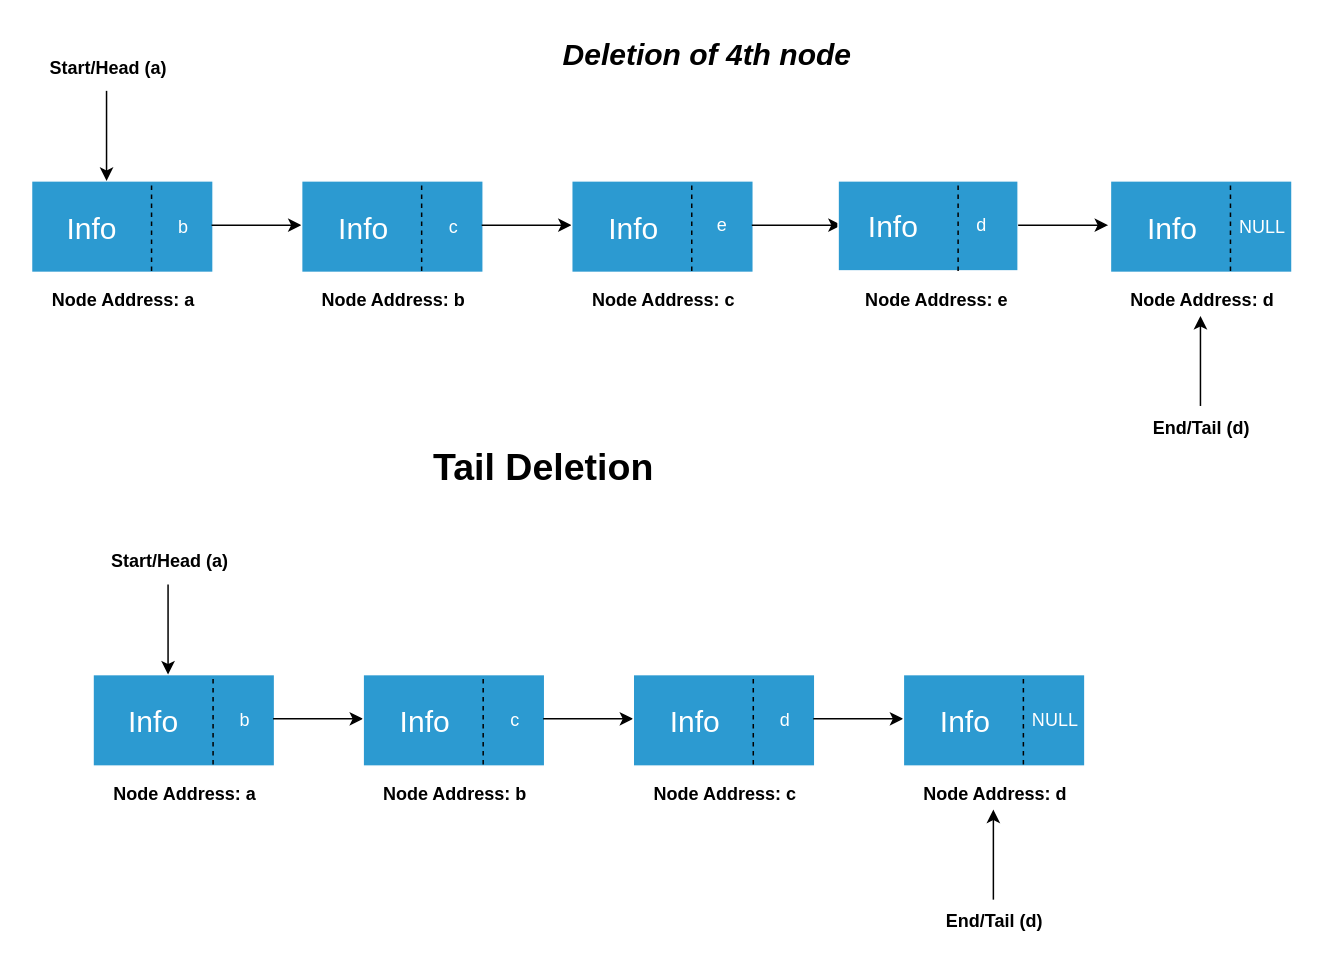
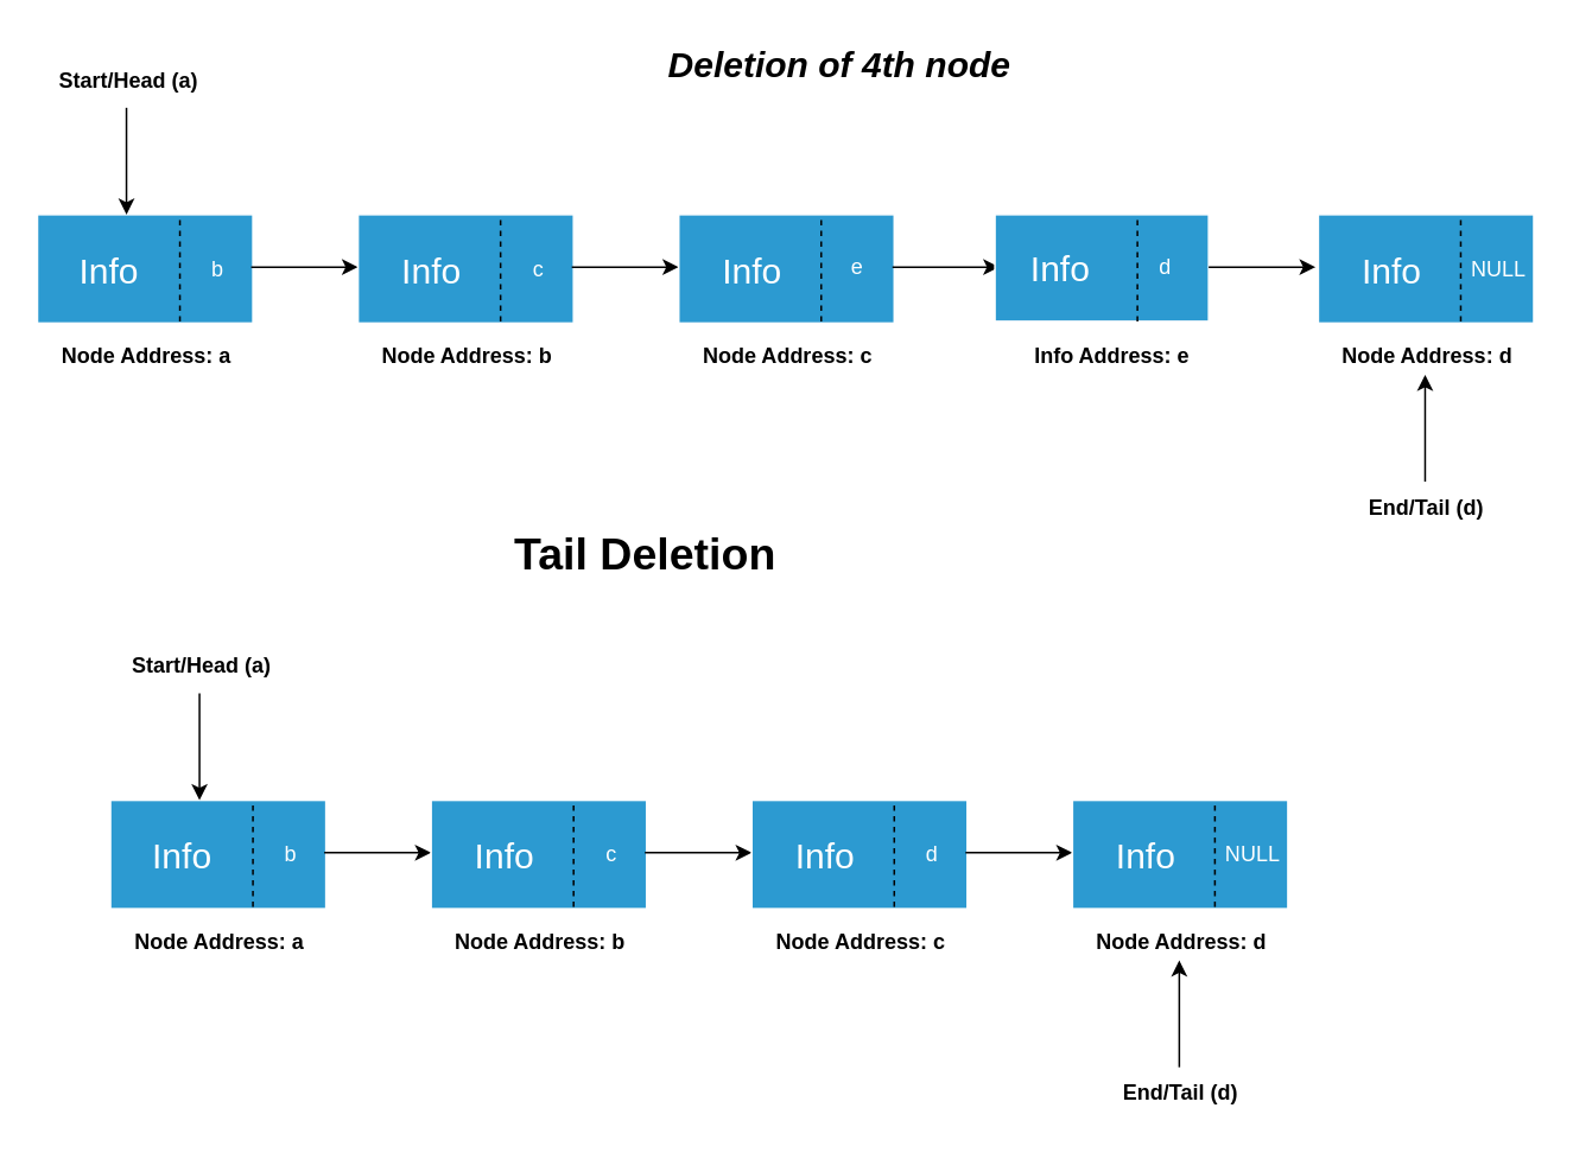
- <mxCell id="62" value="Node Address: e" style="text;html=1;strokeColor=none;fillColor=none;align=center;verticalAlign=middle;whiteSpace=wrap;rounded=0;fontStyle=1;fontColor=#000000;" vertex="1" parent="1"><mxGeometry x="569" y="190" width="110" height="20" as="geometry" /></mxCell>
+ <mxCell id="62" value="Info Address: e" style="text;html=1;strokeColor=none;fillColor=none;align=center;verticalAlign=middle;whiteSpace=wrap;rounded=0;fontStyle=1;fontColor=#000000;" vertex="1" parent="1"><mxGeometry x="569" y="190" width="110" height="20" as="geometry" /></mxCell>
